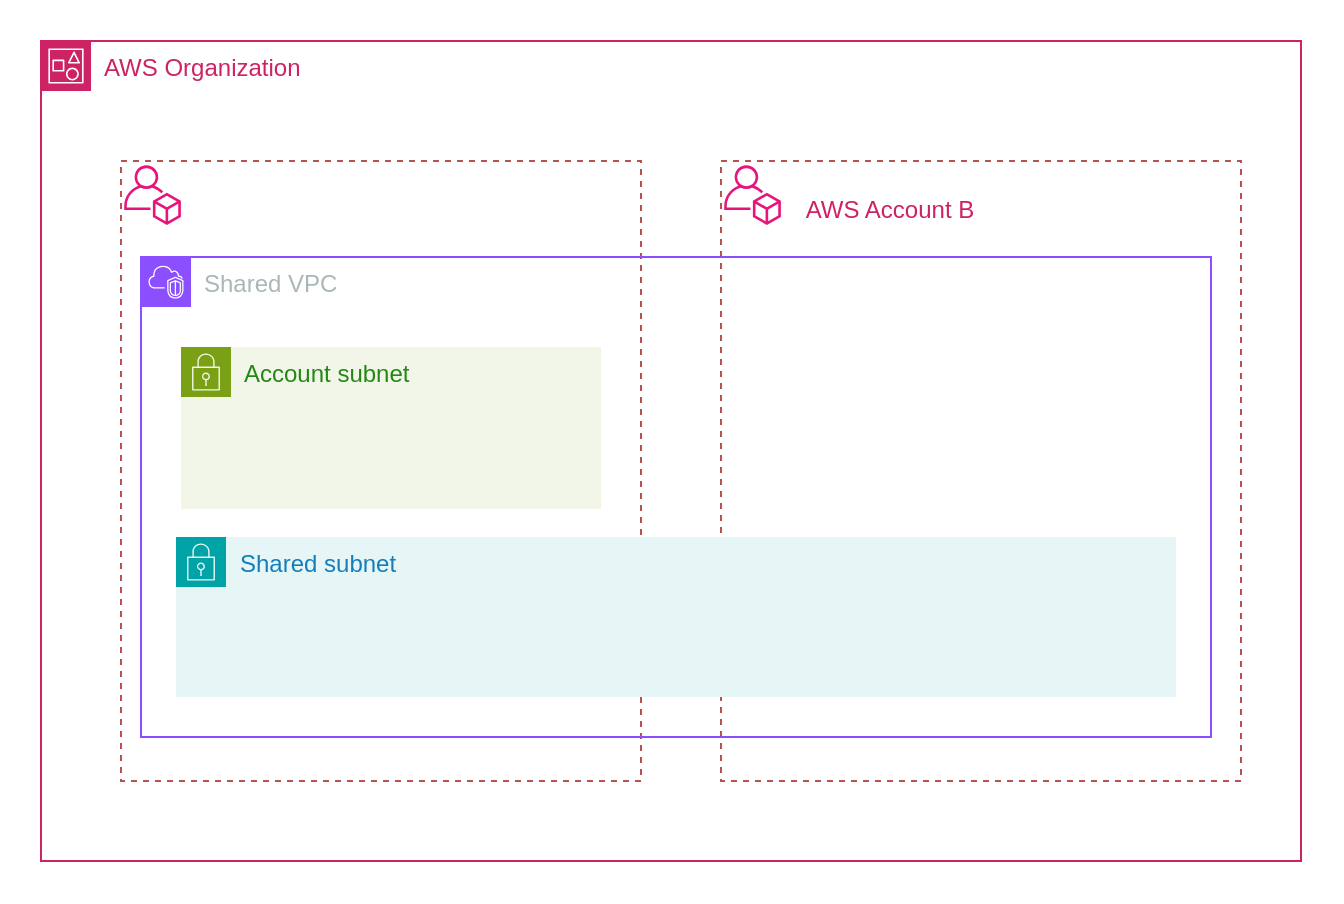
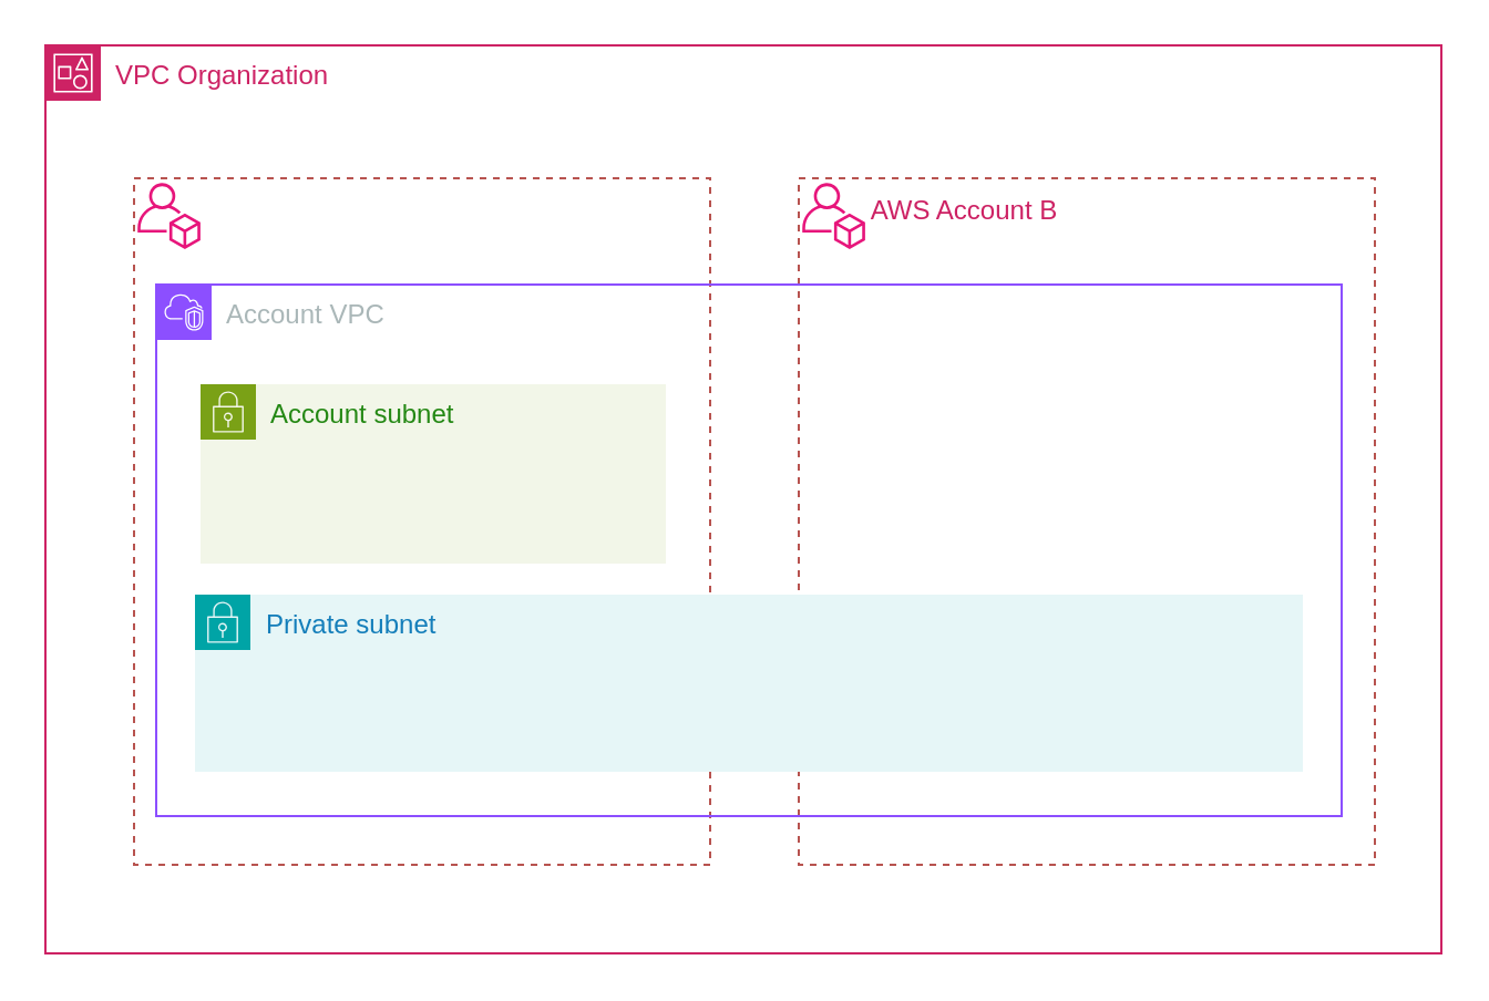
- <mxCell id="3" value="AWS Organization" style="points=[[0,0],[0.25,0],[0.5,0],[0.75,0],[1,0],[1,0.25],[1,0.5],[1,0.75],[1,1],[0.75,1],[0.5,1],[0.25,1],[0,1],[0,0.75],[0,0.5],[0,0.25]];outlineConnect=0;gradientColor=none;html=1;whiteSpace=wrap;fontSize=12;fontStyle=0;container=1;pointerEvents=0;collapsible=0;recursiveResize=0;shape=mxgraph.aws4.group;grIcon=mxgraph.aws4.group_account;strokeColor=#CD2264;fillColor=none;verticalAlign=top;align=left;spacingLeft=30;fontColor=#CD2264;dashed=0;" vertex="1" parent="1"><mxGeometry x="20" y="20" width="630" height="410" as="geometry" /></mxCell>
+ <mxCell id="3" value="VPC Organization" style="points=[[0,0],[0.25,0],[0.5,0],[0.75,0],[1,0],[1,0.25],[1,0.5],[1,0.75],[1,1],[0.75,1],[0.5,1],[0.25,1],[0,1],[0,0.75],[0,0.5],[0,0.25]];outlineConnect=0;gradientColor=none;html=1;whiteSpace=wrap;fontSize=12;fontStyle=0;container=1;pointerEvents=0;collapsible=0;recursiveResize=0;shape=mxgraph.aws4.group;grIcon=mxgraph.aws4.group_account;strokeColor=#CD2264;fillColor=none;verticalAlign=top;align=left;spacingLeft=30;fontColor=#CD2264;dashed=0;" vertex="1" parent="1"><mxGeometry x="20" y="20" width="630" height="410" as="geometry" /></mxCell>
- <mxCell id="5" value="&lt;span style=&quot;color: rgb(205, 34, 100); text-align: left;&quot;&gt;AWS Account B&lt;/span&gt;" style="text;strokeColor=none;align=center;fillColor=none;html=1;verticalAlign=middle;whiteSpace=wrap;rounded=0;" vertex="1" parent="3"><mxGeometry x="380" y="70" width="90" height="30" as="geometry" /></mxCell>
+ <mxCell id="5" value="&lt;span style=&quot;color: rgb(205, 34, 100); text-align: left;&quot;&gt;AWS Account B&lt;/span&gt;" style="text;strokeColor=none;align=center;fillColor=none;html=1;verticalAlign=middle;whiteSpace=wrap;rounded=0;" vertex="1" parent="3"><mxGeometry x="370" y="60" width="90" height="30" as="geometry" /></mxCell>
- <mxCell id="6" value="Shared VPC" style="points=[[0,0],[0.25,0],[0.5,0],[0.75,0],[1,0],[1,0.25],[1,0.5],[1,0.75],[1,1],[0.75,1],[0.5,1],[0.25,1],[0,1],[0,0.75],[0,0.5],[0,0.25]];outlineConnect=0;gradientColor=none;html=1;whiteSpace=wrap;fontSize=12;fontStyle=0;container=1;pointerEvents=0;collapsible=0;recursiveResize=0;shape=mxgraph.aws4.group;grIcon=mxgraph.aws4.group_vpc2;strokeColor=#8C4FFF;fillColor=none;verticalAlign=top;align=left;spacingLeft=30;fontColor=#AAB7B8;dashed=0;" vertex="1" parent="3"><mxGeometry x="50" y="108" width="535" height="240" as="geometry" /></mxCell>
+ <mxCell id="6" value="Account VPC" style="points=[[0,0],[0.25,0],[0.5,0],[0.75,0],[1,0],[1,0.25],[1,0.5],[1,0.75],[1,1],[0.75,1],[0.5,1],[0.25,1],[0,1],[0,0.75],[0,0.5],[0,0.25]];outlineConnect=0;gradientColor=none;html=1;whiteSpace=wrap;fontSize=12;fontStyle=0;container=1;pointerEvents=0;collapsible=0;recursiveResize=0;shape=mxgraph.aws4.group;grIcon=mxgraph.aws4.group_vpc2;strokeColor=#8C4FFF;fillColor=none;verticalAlign=top;align=left;spacingLeft=30;fontColor=#AAB7B8;dashed=0;" vertex="1" parent="3"><mxGeometry x="50" y="108" width="535" height="240" as="geometry" /></mxCell>
- <mxCell id="7" value="Shared subnet" style="points=[[0,0],[0.25,0],[0.5,0],[0.75,0],[1,0],[1,0.25],[1,0.5],[1,0.75],[1,1],[0.75,1],[0.5,1],[0.25,1],[0,1],[0,0.75],[0,0.5],[0,0.25]];outlineConnect=0;gradientColor=none;html=1;whiteSpace=wrap;fontSize=12;fontStyle=0;container=1;pointerEvents=0;collapsible=0;recursiveResize=0;shape=mxgraph.aws4.group;grIcon=mxgraph.aws4.group_security_group;grStroke=0;strokeColor=#00A4A6;fillColor=#E6F6F7;verticalAlign=top;align=left;spacingLeft=30;fontColor=#147EBA;dashed=0;" vertex="1" parent="6"><mxGeometry x="17.5" y="140" width="500" height="80" as="geometry" /></mxCell>
+ <mxCell id="7" value="Private subnet" style="points=[[0,0],[0.25,0],[0.5,0],[0.75,0],[1,0],[1,0.25],[1,0.5],[1,0.75],[1,1],[0.75,1],[0.5,1],[0.25,1],[0,1],[0,0.75],[0,0.5],[0,0.25]];outlineConnect=0;gradientColor=none;html=1;whiteSpace=wrap;fontSize=12;fontStyle=0;container=1;pointerEvents=0;collapsible=0;recursiveResize=0;shape=mxgraph.aws4.group;grIcon=mxgraph.aws4.group_security_group;grStroke=0;strokeColor=#00A4A6;fillColor=#E6F6F7;verticalAlign=top;align=left;spacingLeft=30;fontColor=#147EBA;dashed=0;" vertex="1" parent="6"><mxGeometry x="17.5" y="140" width="500" height="80" as="geometry" /></mxCell>
